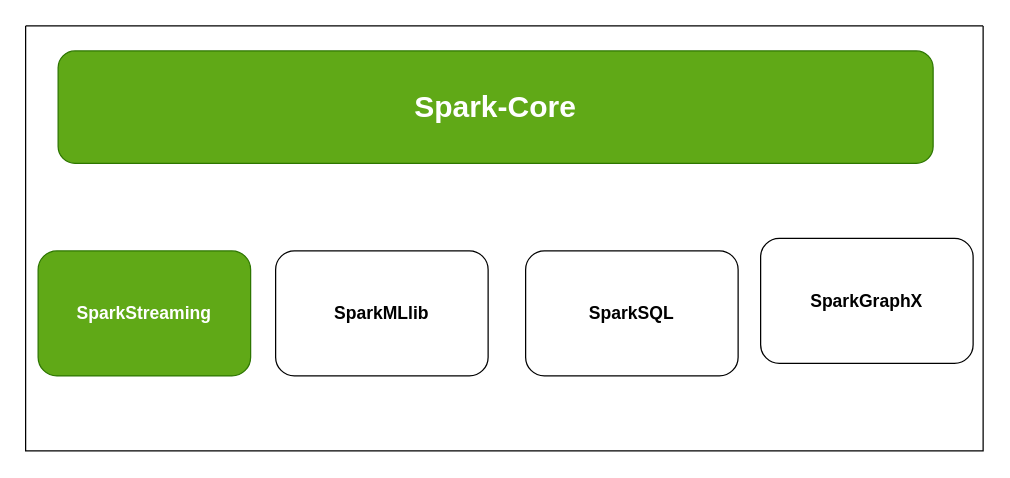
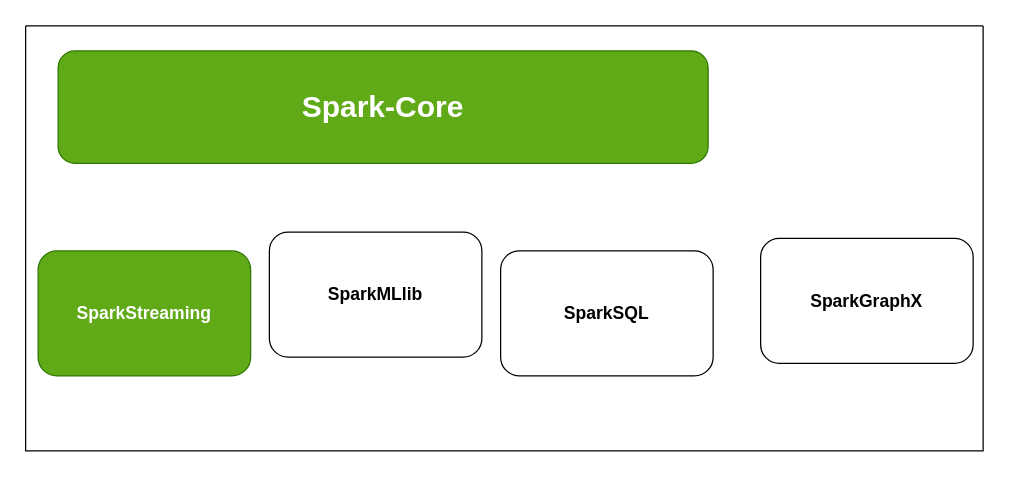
- <mxCell id="3" value="&lt;h1&gt;Spark-Core&lt;/h1&gt;" style="rounded=1;whiteSpace=wrap;html=1;fillColor=#60a917;strokeColor=#2D7600;fontColor=#ffffff;" parent="2" vertex="1"><mxGeometry x="26" y="20" width="700" height="90" as="geometry" /></mxCell>
+ <mxCell id="3" value="&lt;h1&gt;Spark-Core&lt;/h1&gt;" style="rounded=1;whiteSpace=wrap;html=1;fillColor=#60a917;strokeColor=#2D7600;fontColor=#ffffff;" parent="2" vertex="1"><mxGeometry x="26" y="20" width="520" height="90" as="geometry" /></mxCell>
- <mxCell id="5" value="&lt;h3&gt;SparkMLlib&lt;/h3&gt;" style="rounded=1;whiteSpace=wrap;html=1;" parent="2" vertex="1"><mxGeometry x="200" y="180" width="170" height="100" as="geometry" /></mxCell>
+ <mxCell id="5" value="&lt;h3&gt;SparkMLlib&lt;/h3&gt;" style="rounded=1;whiteSpace=wrap;html=1;" parent="2" vertex="1"><mxGeometry x="195" y="165" width="170" height="100" as="geometry" /></mxCell>
- <mxCell id="6" value="&lt;h3&gt;SparkSQL&lt;/h3&gt;" style="rounded=1;whiteSpace=wrap;html=1;" parent="2" vertex="1"><mxGeometry x="400" y="180" width="170" height="100" as="geometry" /></mxCell>
+ <mxCell id="6" value="&lt;h3&gt;SparkSQL&lt;/h3&gt;" style="rounded=1;whiteSpace=wrap;html=1;" parent="2" vertex="1"><mxGeometry x="380" y="180" width="170" height="100" as="geometry" /></mxCell>
